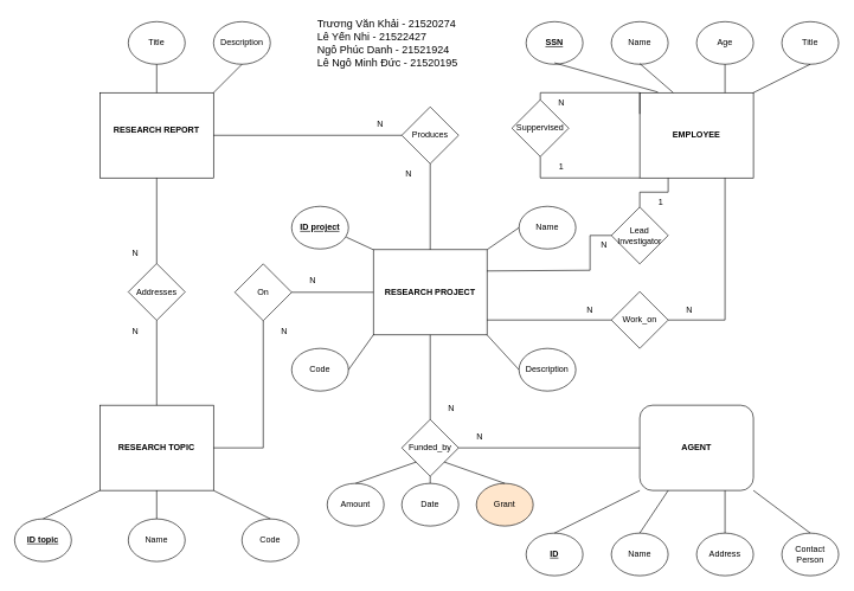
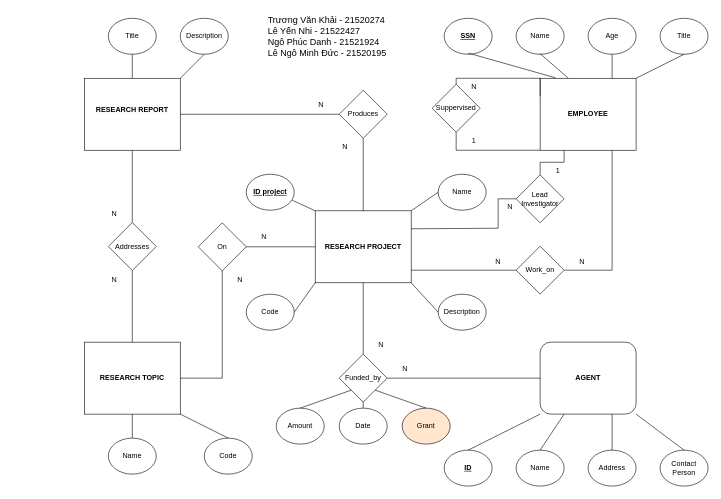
- <mxCell id="29" value="" style="endArrow=none;html=1;rounded=0;entryX=0;entryY=1;entryDx=0;entryDy=0;exitX=0.5;exitY=0;exitDx=0;exitDy=0;" parent="1" source="26" target="25" edge="1"><mxGeometry width="50" height="50" relative="1" as="geometry"><mxPoint x="280" y="670" as="sourcePoint" /><mxPoint x="330" y="620" as="targetPoint" /></mxGeometry></mxCell>
- <mxCell id="26" value="&lt;b&gt;&lt;u&gt;ID topic&lt;/u&gt;&lt;/b&gt;" style="ellipse;whiteSpace=wrap;html=1;" parent="1" vertex="1"><mxGeometry y="730" width="80" height="60" as="geometry" x="20" /></mxCell>
